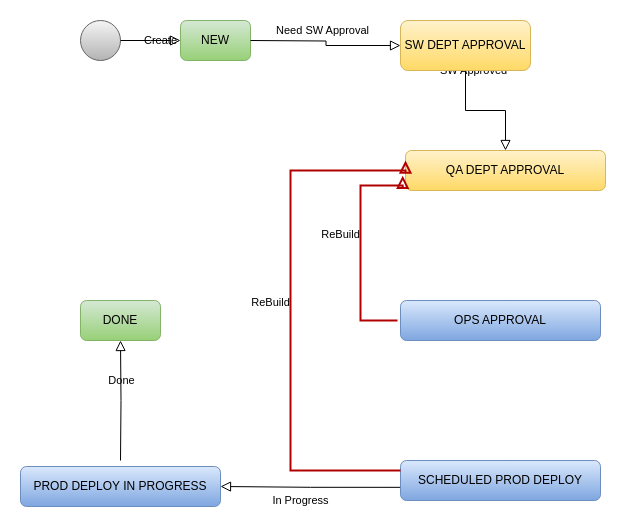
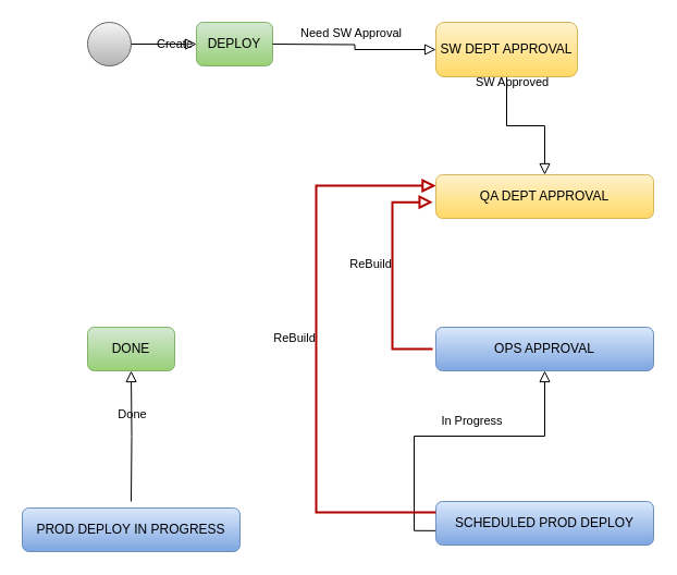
- <mxCell id="10" value="NEW" style="rounded=1;whiteSpace=wrap;html=1;fontSize=12;glass=0;strokeWidth=1;shadow=0;gradientColor=#97d077;fillColor=#d5e8d4;strokeColor=#82b366;" vertex="1" parent="1"><mxGeometry x="180" y="20" width="70" height="40" as="geometry" /></mxCell>
+ <mxCell id="10" value="DEPLOY" style="rounded=1;whiteSpace=wrap;html=1;fontSize=12;glass=0;strokeWidth=1;shadow=0;gradientColor=#97d077;fillColor=#d5e8d4;strokeColor=#82b366;" vertex="1" parent="1"><mxGeometry x="180" y="20" width="70" height="40" as="geometry" /></mxCell>
- <mxCell id="5" value="QA DEPT APPROVAL" style="rounded=1;whiteSpace=wrap;html=1;fontSize=12;glass=0;strokeWidth=1;shadow=0;gradientColor=#ffd966;fillColor=#fff2cc;strokeColor=#d6b656;" parent="1" vertex="1"><mxGeometry x="405" y="150" width="200" height="40" as="geometry" /></mxCell>
+ <mxCell id="5" value="QA DEPT APPROVAL" style="rounded=1;whiteSpace=wrap;html=1;fontSize=12;glass=0;strokeWidth=1;shadow=0;gradientColor=#ffd966;fillColor=#fff2cc;strokeColor=#d6b656;" parent="1" vertex="1"><mxGeometry x="400" y="160" width="200" height="40" as="geometry" /></mxCell>
- <mxCell id="8" value="In Progress" style="edgeStyle=orthogonalEdgeStyle;rounded=0;html=1;jettySize=auto;orthogonalLoop=1;fontSize=11;endArrow=block;endFill=0;endSize=8;strokeWidth=1;shadow=0;labelBackgroundColor=none;exitX=-0.002;exitY=0.671;exitDx=0;exitDy=0;entryX=1;entryY=0.5;entryDx=0;entryDy=0;exitPerimeter=0;" edge="1" parent="1" source="4" target="7"><mxGeometry x="0.113" y="14" relative="1" as="geometry"><mxPoint as="offset" /><mxPoint x="338" y="250" as="sourcePoint" /><mxPoint x="337.32" y="336.16" as="targetPoint" /></mxGeometry></mxCell>
+ <mxCell id="8" value="In Progress" style="edgeStyle=orthogonalEdgeStyle;rounded=0;html=1;jettySize=auto;orthogonalLoop=1;fontSize=11;endArrow=block;endFill=0;endSize=8;strokeWidth=1;shadow=0;labelBackgroundColor=none;exitX=-0.002;exitY=0.671;exitDx=0;exitDy=0;exitPerimeter=0;" edge="1" parent="1" source="4" target="6"><mxGeometry x="0.113" y="14" relative="1" as="geometry"><mxPoint as="offset" /><mxPoint x="338" y="250" as="sourcePoint" /><mxPoint x="337.32" y="336.16" as="targetPoint" /></mxGeometry></mxCell>
